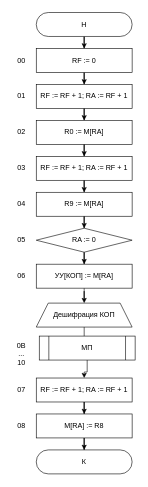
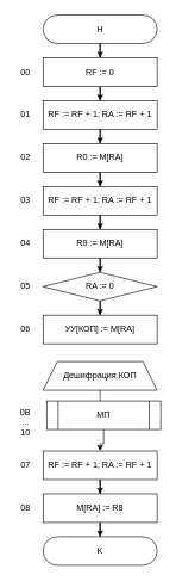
- <mxCell id="16" value="" style="edgeStyle=orthogonalEdgeStyle;rounded=0;orthogonalLoop=1;jettySize=auto;html=1;" edge="1" parent="1" source="17" target="19"><mxGeometry relative="1" as="geometry" /></mxCell>
